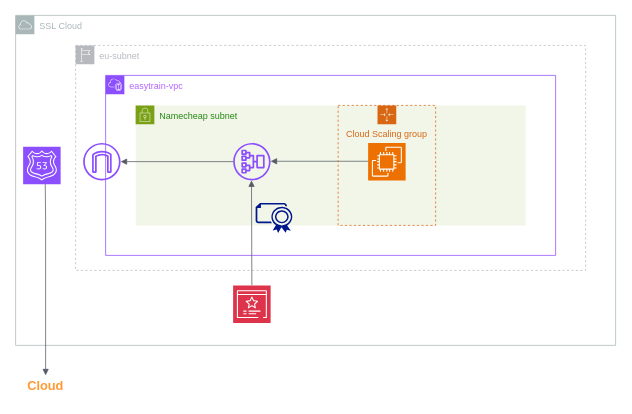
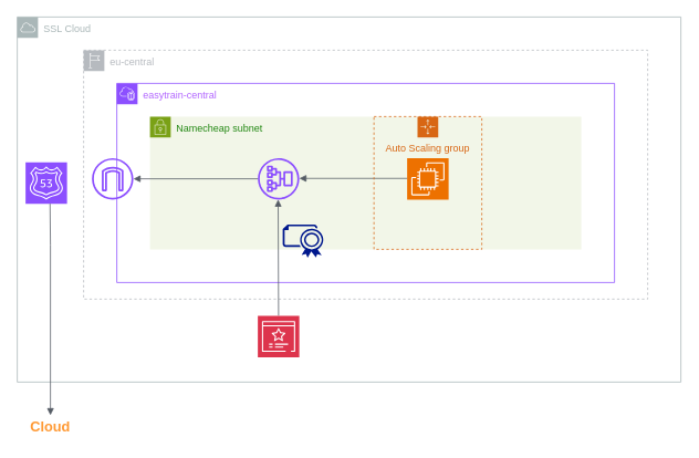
- <mxCell id="4" value="eu-subnet" style="sketch=0;outlineConnect=0;gradientColor=none;html=1;whiteSpace=wrap;fontSize=12;fontStyle=0;shape=mxgraph.aws4.group;grIcon=mxgraph.aws4.group_region;strokeColor=#B6BABF;fillColor=none;verticalAlign=top;align=left;spacingLeft=30;fontColor=#B6BABF;dashed=1;" vertex="1" parent="1"><mxGeometry x="100" y="60" width="680" height="300" as="geometry" /></mxCell>
+ <mxCell id="4" value="eu-central" style="sketch=0;outlineConnect=0;gradientColor=none;html=1;whiteSpace=wrap;fontSize=12;fontStyle=0;shape=mxgraph.aws4.group;grIcon=mxgraph.aws4.group_region;strokeColor=#B6BABF;fillColor=none;verticalAlign=top;align=left;spacingLeft=30;fontColor=#B6BABF;dashed=1;" vertex="1" parent="1"><mxGeometry x="100" y="60" width="680" height="300" as="geometry" /></mxCell>
- <mxCell id="5" value="&lt;font color=&quot;#b266ff&quot;&gt;easytrain-vpc&lt;/font&gt;" style="points=[[0,0],[0.25,0],[0.5,0],[0.75,0],[1,0],[1,0.25],[1,0.5],[1,0.75],[1,1],[0.75,1],[0.5,1],[0.25,1],[0,1],[0,0.75],[0,0.5],[0,0.25]];outlineConnect=0;gradientColor=none;html=1;whiteSpace=wrap;fontSize=12;fontStyle=0;container=1;pointerEvents=0;collapsible=0;recursiveResize=0;shape=mxgraph.aws4.group;grIcon=mxgraph.aws4.group_vpc2;strokeColor=#8C4FFF;fillColor=none;verticalAlign=top;align=left;spacingLeft=30;fontColor=#AAB7B8;dashed=0;" vertex="1" parent="1"><mxGeometry x="140" y="100" width="600" height="240" as="geometry" /></mxCell>
+ <mxCell id="5" value="&lt;font color=&quot;#b266ff&quot;&gt;easytrain-central&lt;/font&gt;" style="points=[[0,0],[0.25,0],[0.5,0],[0.75,0],[1,0],[1,0.25],[1,0.5],[1,0.75],[1,1],[0.75,1],[0.5,1],[0.25,1],[0,1],[0,0.75],[0,0.5],[0,0.25]];outlineConnect=0;gradientColor=none;html=1;whiteSpace=wrap;fontSize=12;fontStyle=0;container=1;pointerEvents=0;collapsible=0;recursiveResize=0;shape=mxgraph.aws4.group;grIcon=mxgraph.aws4.group_vpc2;strokeColor=#8C4FFF;fillColor=none;verticalAlign=top;align=left;spacingLeft=30;fontColor=#AAB7B8;dashed=0;" vertex="1" parent="1"><mxGeometry x="140" y="100" width="600" height="240" as="geometry" /></mxCell>
- <mxCell id="12" value="Cloud Scaling group" style="points=[[0,0],[0.25,0],[0.5,0],[0.75,0],[1,0],[1,0.25],[1,0.5],[1,0.75],[1,1],[0.75,1],[0.5,1],[0.25,1],[0,1],[0,0.75],[0,0.5],[0,0.25]];outlineConnect=0;gradientColor=none;html=1;whiteSpace=wrap;fontSize=12;fontStyle=0;container=1;pointerEvents=0;collapsible=0;recursiveResize=0;shape=mxgraph.aws4.groupCenter;grIcon=mxgraph.aws4.group_auto_scaling_group;grStroke=1;strokeColor=#D86613;fillColor=none;verticalAlign=top;align=center;fontColor=#D86613;dashed=1;spacingTop=25;" vertex="1" parent="5"><mxGeometry x="310" y="40" width="130" height="160" as="geometry" /></mxCell>
+ <mxCell id="12" value="Auto Scaling group" style="points=[[0,0],[0.25,0],[0.5,0],[0.75,0],[1,0],[1,0.25],[1,0.5],[1,0.75],[1,1],[0.75,1],[0.5,1],[0.25,1],[0,1],[0,0.75],[0,0.5],[0,0.25]];outlineConnect=0;gradientColor=none;html=1;whiteSpace=wrap;fontSize=12;fontStyle=0;container=1;pointerEvents=0;collapsible=0;recursiveResize=0;shape=mxgraph.aws4.groupCenter;grIcon=mxgraph.aws4.group_auto_scaling_group;grStroke=1;strokeColor=#D86613;fillColor=none;verticalAlign=top;align=center;fontColor=#D86613;dashed=1;spacingTop=25;" vertex="1" parent="5"><mxGeometry x="310" y="40" width="130" height="160" as="geometry" /></mxCell>
